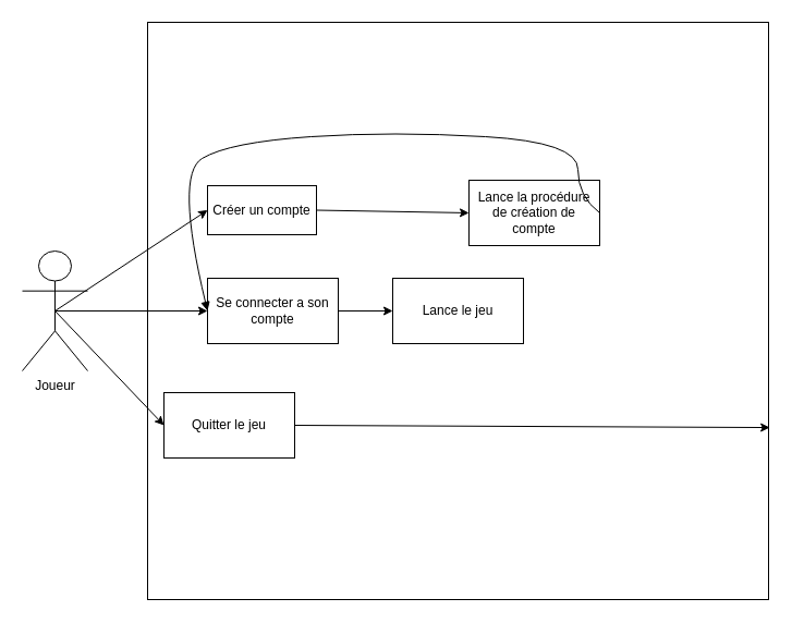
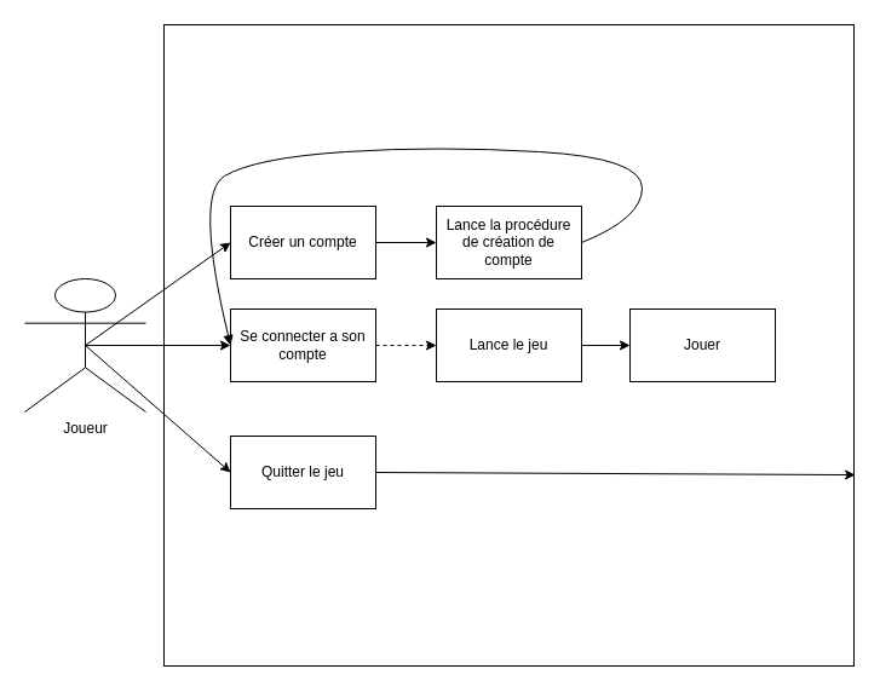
- <mxCell id="4" value="Créer un compte" style="rounded=0;whiteSpace=wrap;html=1;" parent="1" vertex="1"><mxGeometry x="190" y="170" width="100" height="45" as="geometry" /></mxCell>
+ <mxCell id="4" value="Créer un compte" style="rounded=0;whiteSpace=wrap;html=1;" parent="1" vertex="1"><mxGeometry x="190" y="170" width="120" height="60" as="geometry" /></mxCell>
- <mxCell id="7" value="Lance la procédure de création de compte" style="rounded=0;whiteSpace=wrap;html=1;" parent="1" vertex="1"><mxGeometry x="430" y="165" width="120" height="60" as="geometry" /></mxCell>
+ <mxCell id="7" value="Lance la procédure de création de compte" style="rounded=0;whiteSpace=wrap;html=1;" parent="1" vertex="1"><mxGeometry x="360" y="170" width="120" height="60" as="geometry" /></mxCell>
- <mxCell id="3" value="Joueur&lt;br&gt;" style="shape=umlActor;verticalLabelPosition=bottom;verticalAlign=top;html=1;outlineConnect=0;" parent="1" vertex="1"><mxGeometry x="20" y="230" width="60" height="110" as="geometry" /></mxCell>
+ <mxCell id="3" value="Joueur&lt;br&gt;" style="shape=umlActor;verticalLabelPosition=bottom;verticalAlign=top;html=1;outlineConnect=0;" parent="1" vertex="1"><mxGeometry x="20" y="230" width="100" height="110" as="geometry" /></mxCell>
- <mxCell id="13" value="" style="endArrow=classic;html=1;exitX=1;exitY=0.5;exitDx=0;exitDy=0;entryX=0;entryY=0.5;entryDx=0;entryDy=0;" parent="1" source="5" target="12" edge="1"><mxGeometry width="50" height="50" relative="1" as="geometry"><mxPoint x="360" y="400" as="sourcePoint" /><mxPoint x="410" y="350" as="targetPoint" /></mxGeometry></mxCell>
+ <mxCell id="13" value="" style="endArrow=classic;html=1;exitX=1;exitY=0.5;exitDx=0;exitDy=0;entryX=0;entryY=0.5;entryDx=0;entryDy=0;dashed=1;" parent="1" source="5" target="12" edge="1"><mxGeometry width="50" height="50" relative="1" as="geometry"><mxPoint x="360" y="400" as="sourcePoint" /><mxPoint x="410" y="350" as="targetPoint" /></mxGeometry></mxCell>
+ <mxCell id="15" value="" style="endArrow=classic;html=1;exitX=1;exitY=0.5;exitDx=0;exitDy=0;entryX=0;entryY=0.5;entryDx=0;entryDy=0;" parent="1" source="12" target="14" edge="1"><mxGeometry width="50" height="50" relative="1" as="geometry"><mxPoint x="370" y="350" as="sourcePoint" /><mxPoint x="420" y="300" as="targetPoint" /></mxGeometry></mxCell>
+ <mxCell id="14" value="Jouer" style="rounded=0;whiteSpace=wrap;html=1;" parent="1" vertex="1"><mxGeometry x="520" y="255" width="120" height="60" as="geometry" /></mxCell>
- <mxCell id="6" value="Quitter le jeu" style="rounded=0;whiteSpace=wrap;html=1;" parent="1" vertex="1"><mxGeometry x="150" y="360" width="120" height="60" as="geometry" /></mxCell>
+ <mxCell id="6" value="Quitter le jeu" style="rounded=0;whiteSpace=wrap;html=1;" parent="1" vertex="1"><mxGeometry x="190" y="360" width="120" height="60" as="geometry" /></mxCell>
